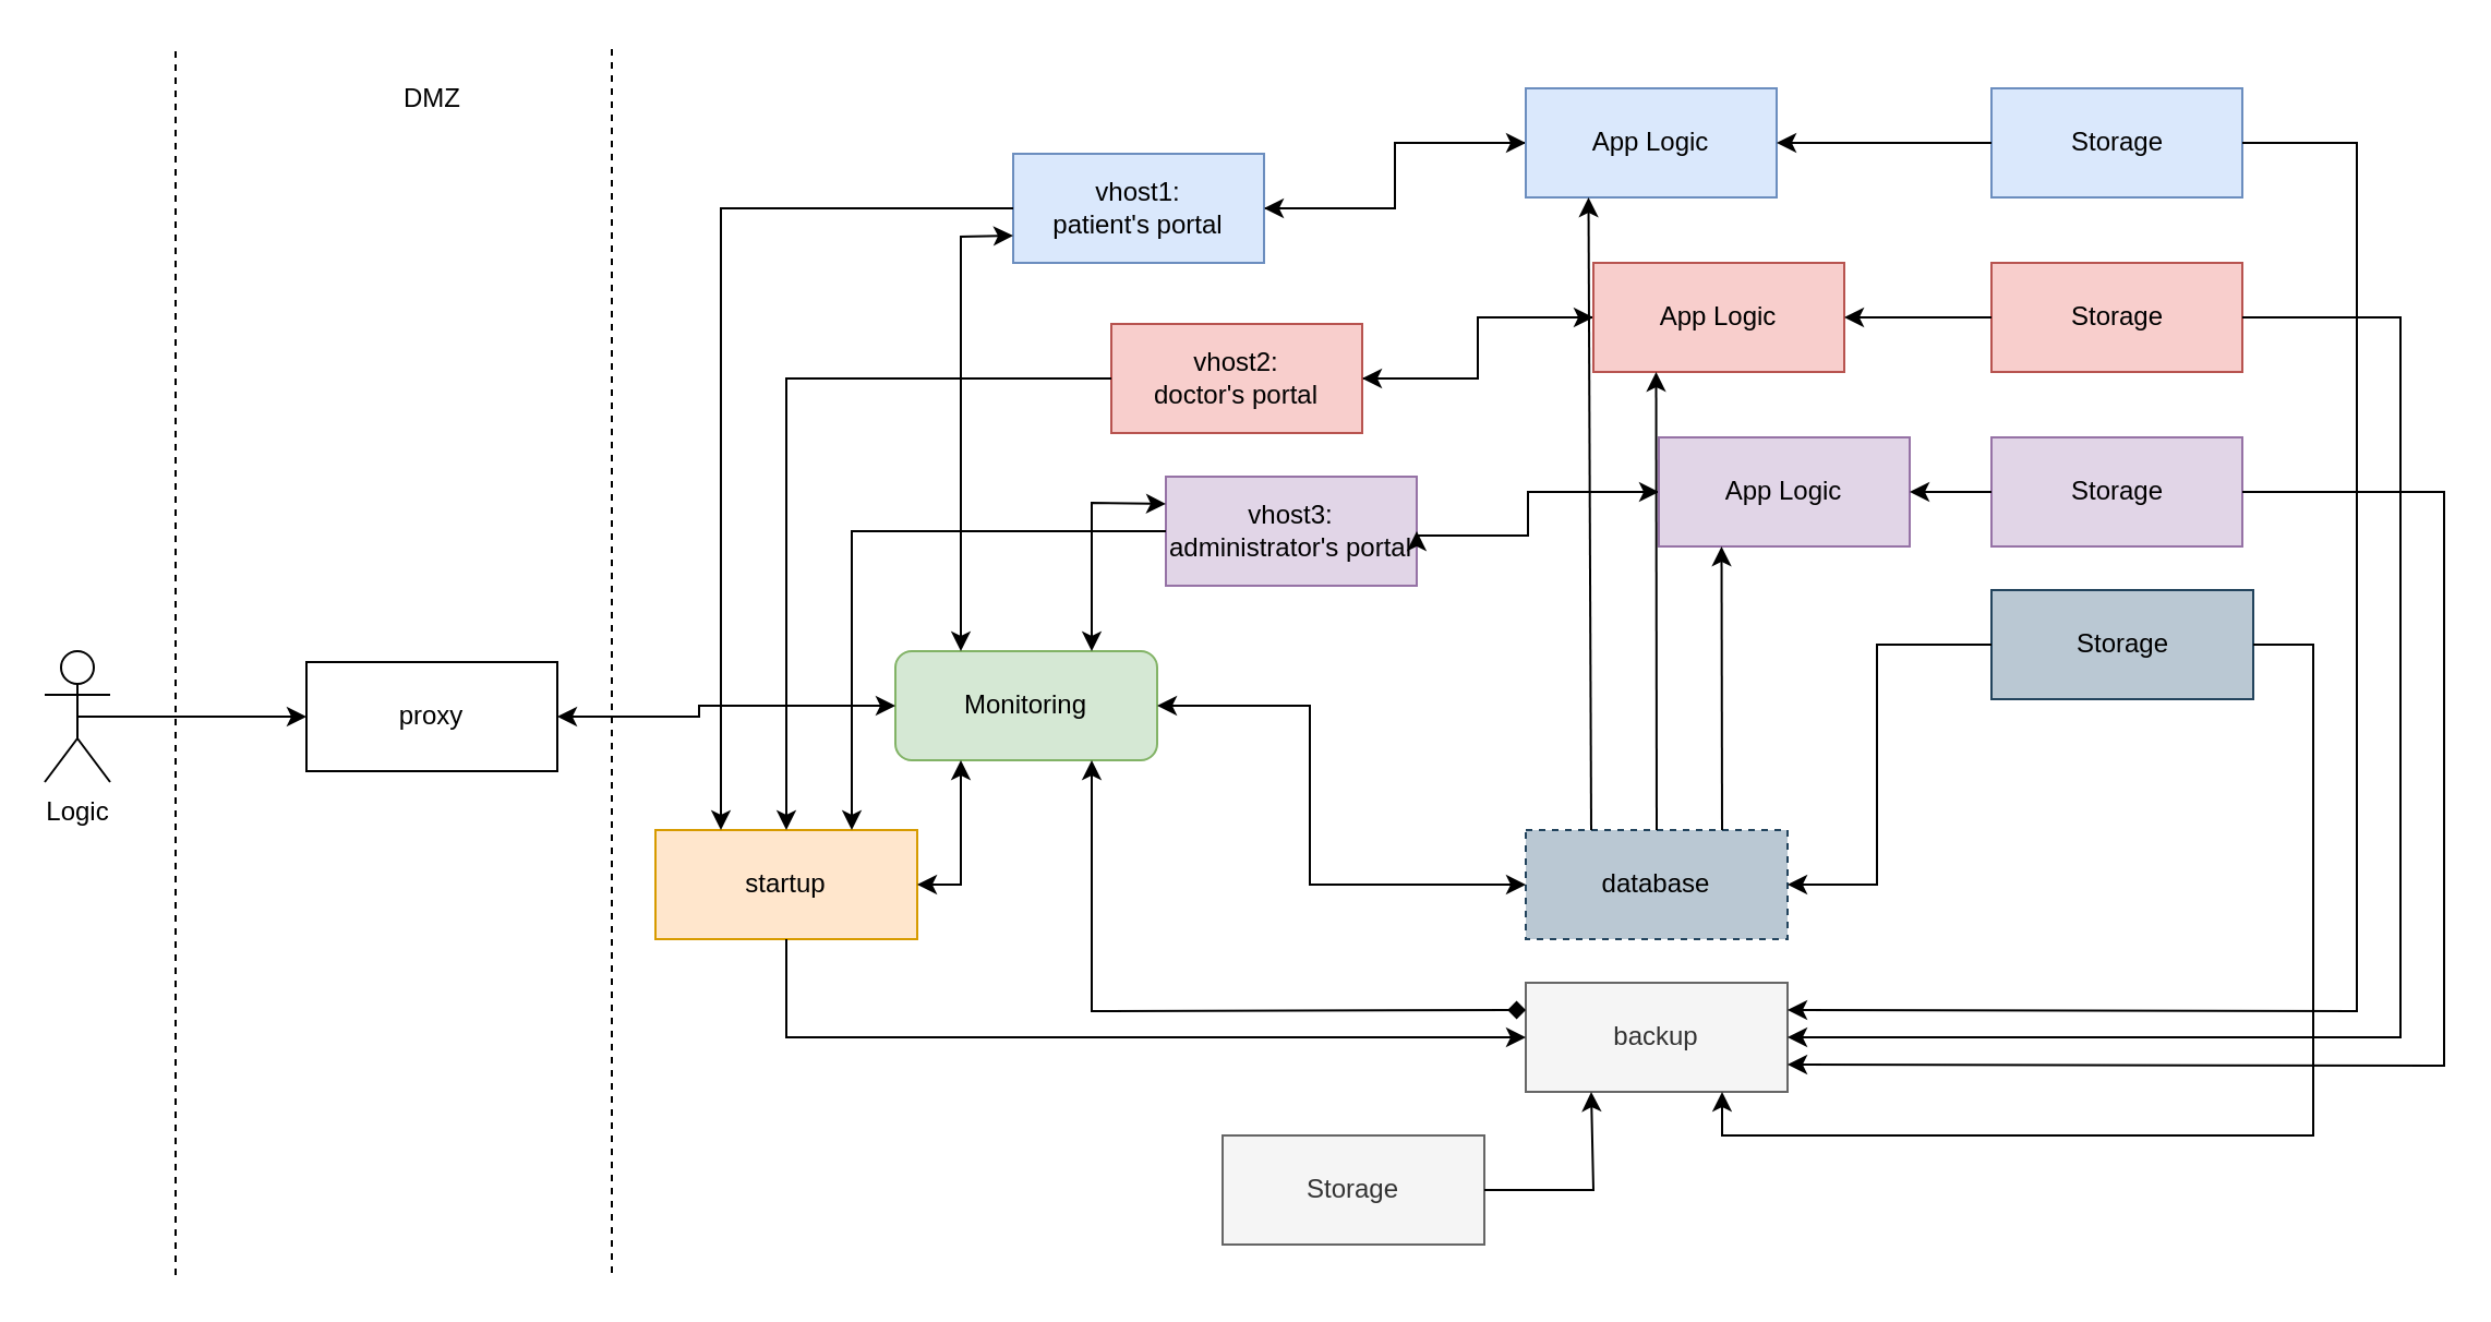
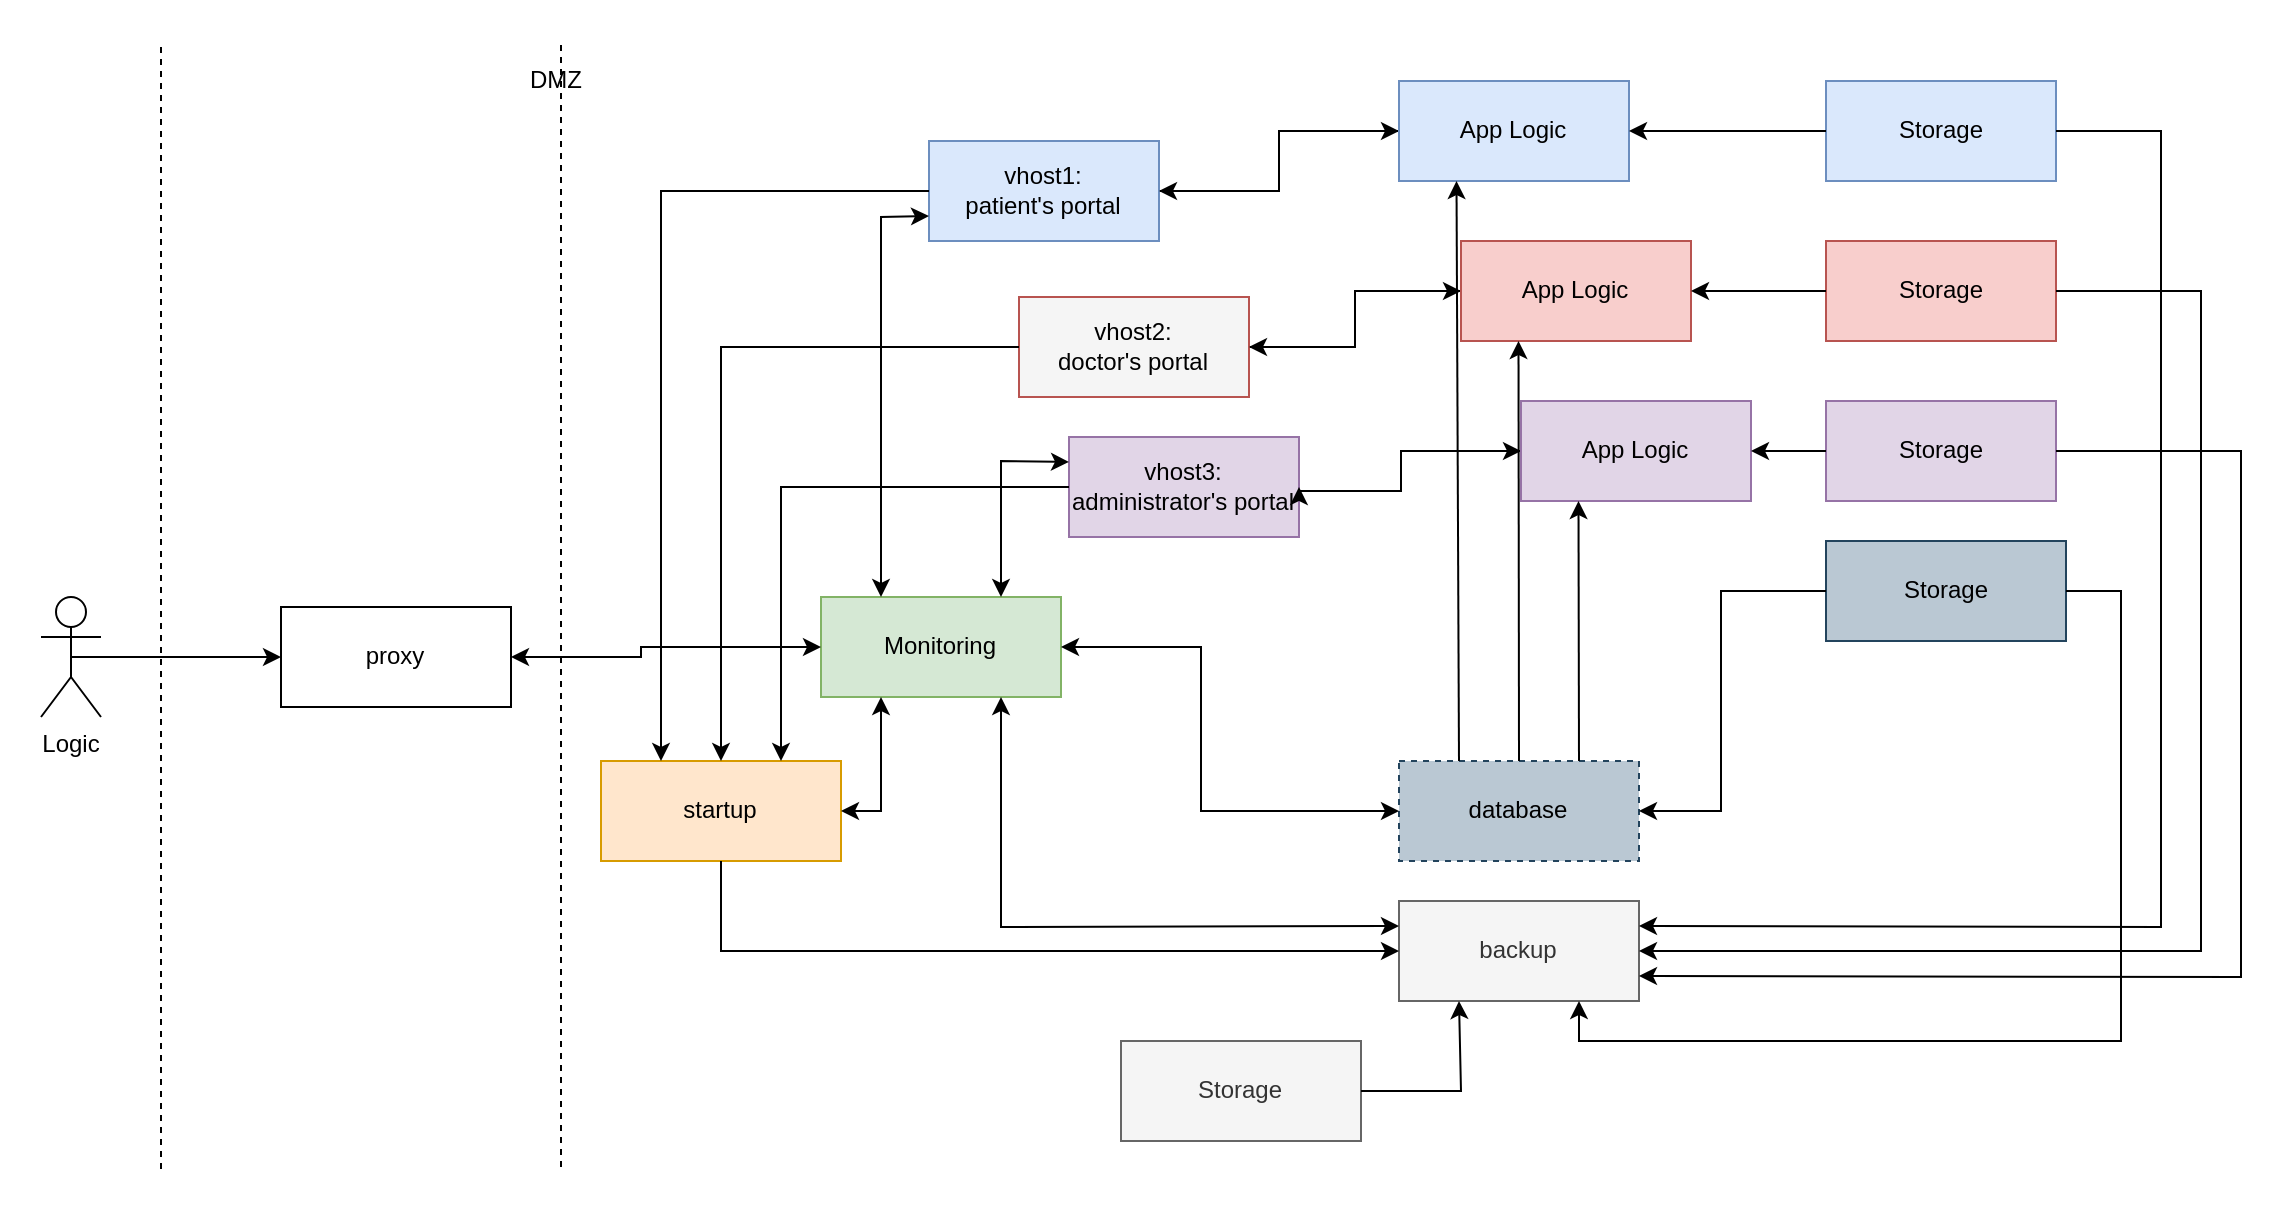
- <mxCell id="19" value="DMZ" style="text;html=1;strokeColor=none;fillColor=none;align=center;verticalAlign=middle;whiteSpace=wrap;rounded=0;" parent="1" vertex="1"><mxGeometry x="167.5" y="30" width="60" height="30" as="geometry" /></mxCell>
+ <mxCell id="19" value="DMZ" style="text;html=1;strokeColor=none;fillColor=none;align=center;verticalAlign=middle;whiteSpace=wrap;rounded=0;" parent="1" vertex="1"><mxGeometry x="247.5" y="25" width="60" height="30" as="geometry" /></mxCell>
- <mxCell id="5" value="vhost2:&lt;br&gt;doctor's portal" style="rounded=0;whiteSpace=wrap;html=1;fillColor=#f8cecc;strokeColor=#b85450;" parent="1" vertex="1"><mxGeometry x="509" y="148" width="115" height="50" as="geometry" /></mxCell>
+ <mxCell id="5" value="vhost2:&lt;br&gt;doctor's portal" style="rounded=0;whiteSpace=wrap;html=1;fillColor=#f5f5f5;strokeColor=#b85450;" parent="1" vertex="1"><mxGeometry x="509" y="148" width="115" height="50" as="geometry" /></mxCell>
- <mxCell id="12" value="Monitoring" style="whiteSpace=wrap;html=1;fillColor=#d5e8d4;strokeColor=#82b366;rounded=1;" parent="1" vertex="1"><mxGeometry x="410" y="298" width="120" height="50" as="geometry" /></mxCell>
+ <mxCell id="12" value="Monitoring" style="rounded=0;whiteSpace=wrap;html=1;fillColor=#d5e8d4;strokeColor=#82b366;" parent="1" vertex="1"><mxGeometry x="410" y="298" width="120" height="50" as="geometry" /></mxCell>
- <mxCell id="48" value="" style="endArrow=diamond;startArrow=classic;html=1;rounded=0;exitX=0.75;exitY=1;exitDx=0;exitDy=0;entryX=0;entryY=0.25;entryDx=0;entryDy=0;" edge="1" parent="1" source="12" target="37"><mxGeometry width="50" height="50" relative="1" as="geometry"><mxPoint x="520" y="360" as="sourcePoint" /><mxPoint x="570" y="310" as="targetPoint" /><Array as="points"><mxPoint x="500" y="463" /></Array></mxGeometry></mxCell>
+ <mxCell id="48" value="" style="endArrow=classic;startArrow=classic;html=1;rounded=0;exitX=0.75;exitY=1;exitDx=0;exitDy=0;entryX=0;entryY=0.25;entryDx=0;entryDy=0;" edge="1" parent="1" source="12" target="37"><mxGeometry width="50" height="50" relative="1" as="geometry"><mxPoint x="520" y="360" as="sourcePoint" /><mxPoint x="570" y="310" as="targetPoint" /><Array as="points"><mxPoint x="500" y="463" /></Array></mxGeometry></mxCell>
